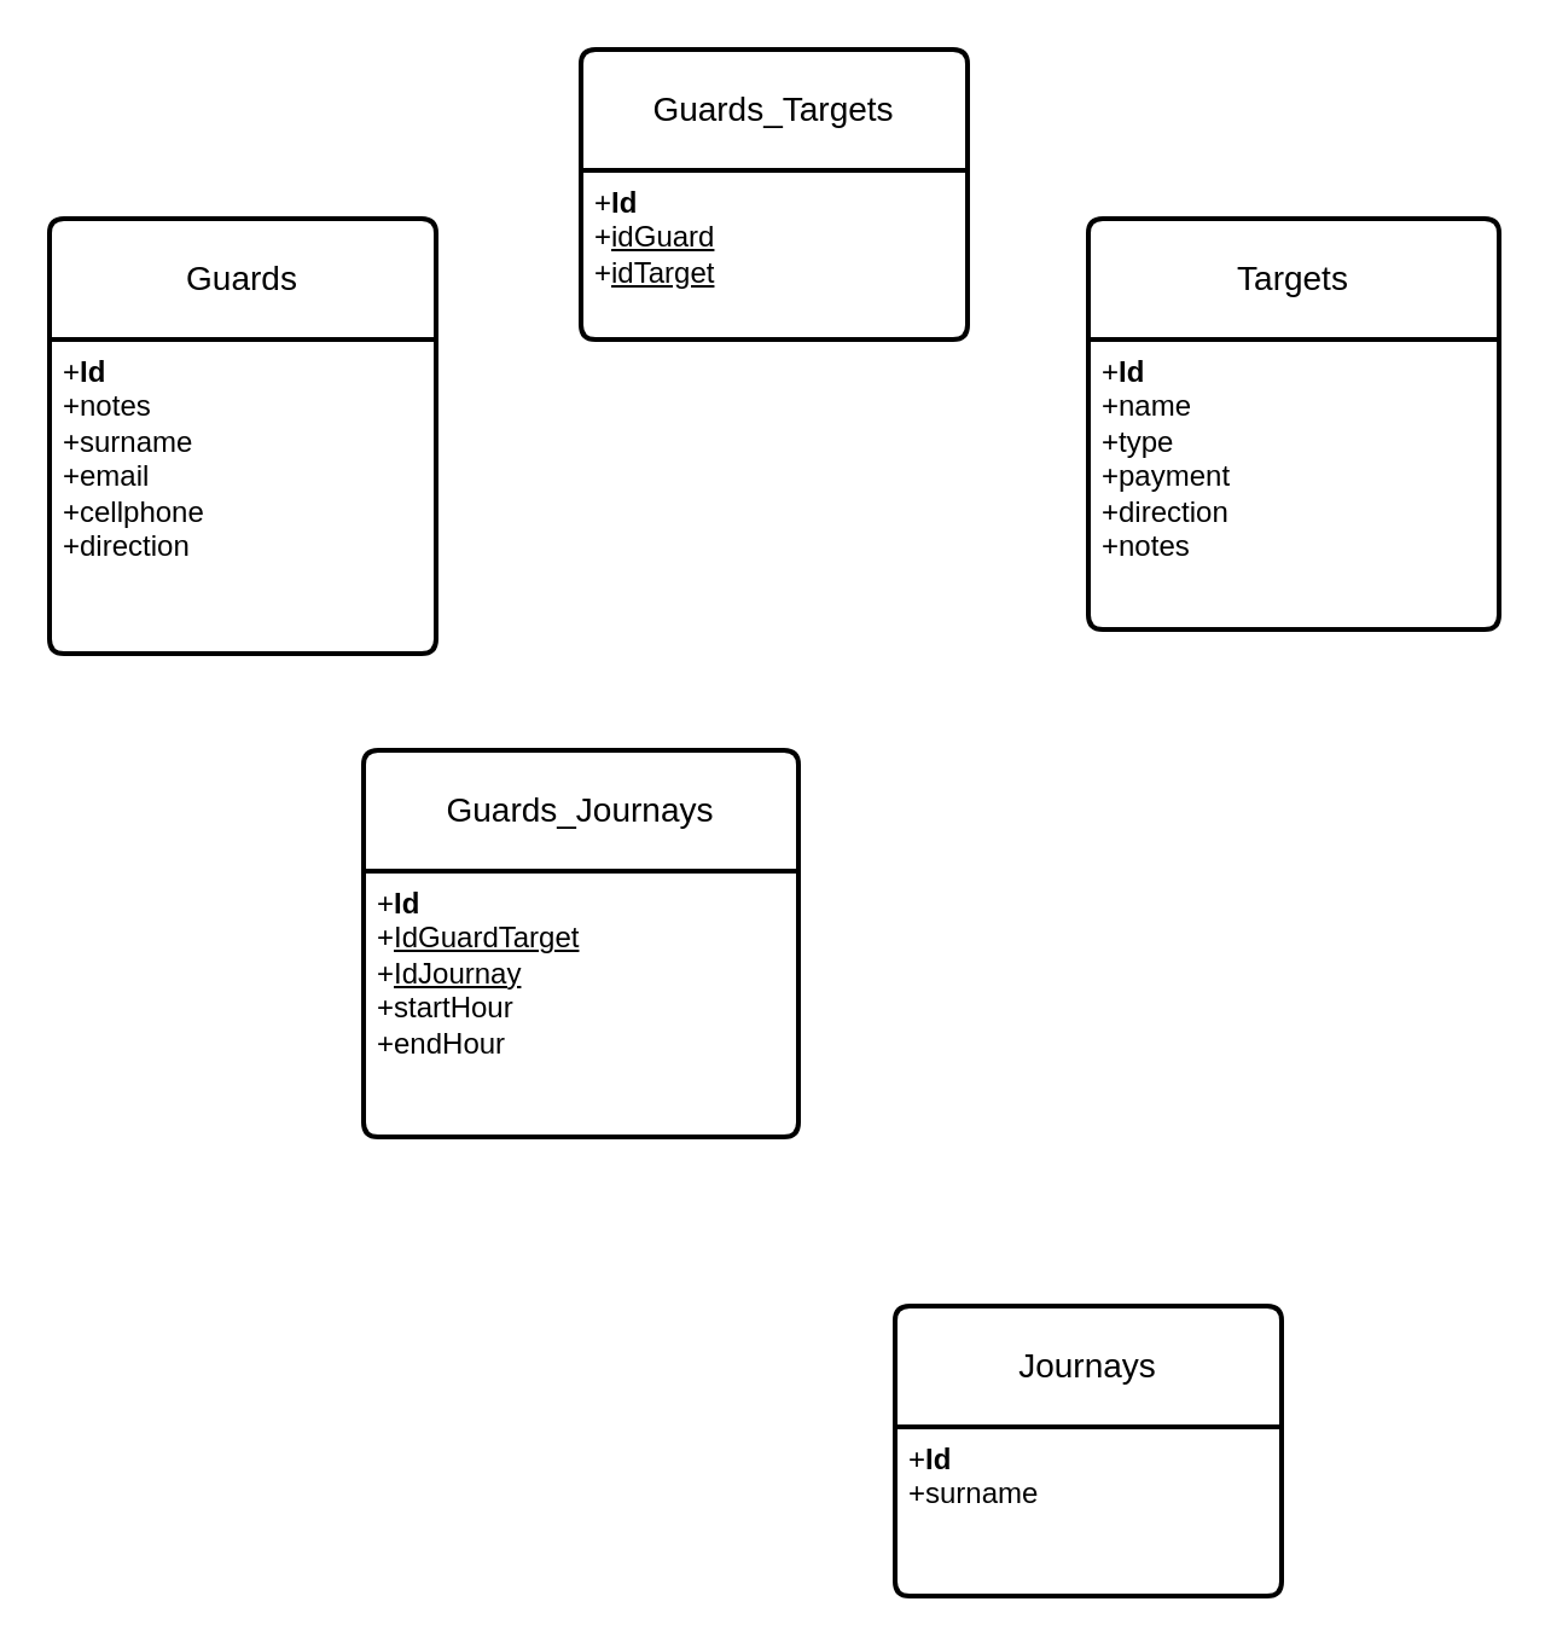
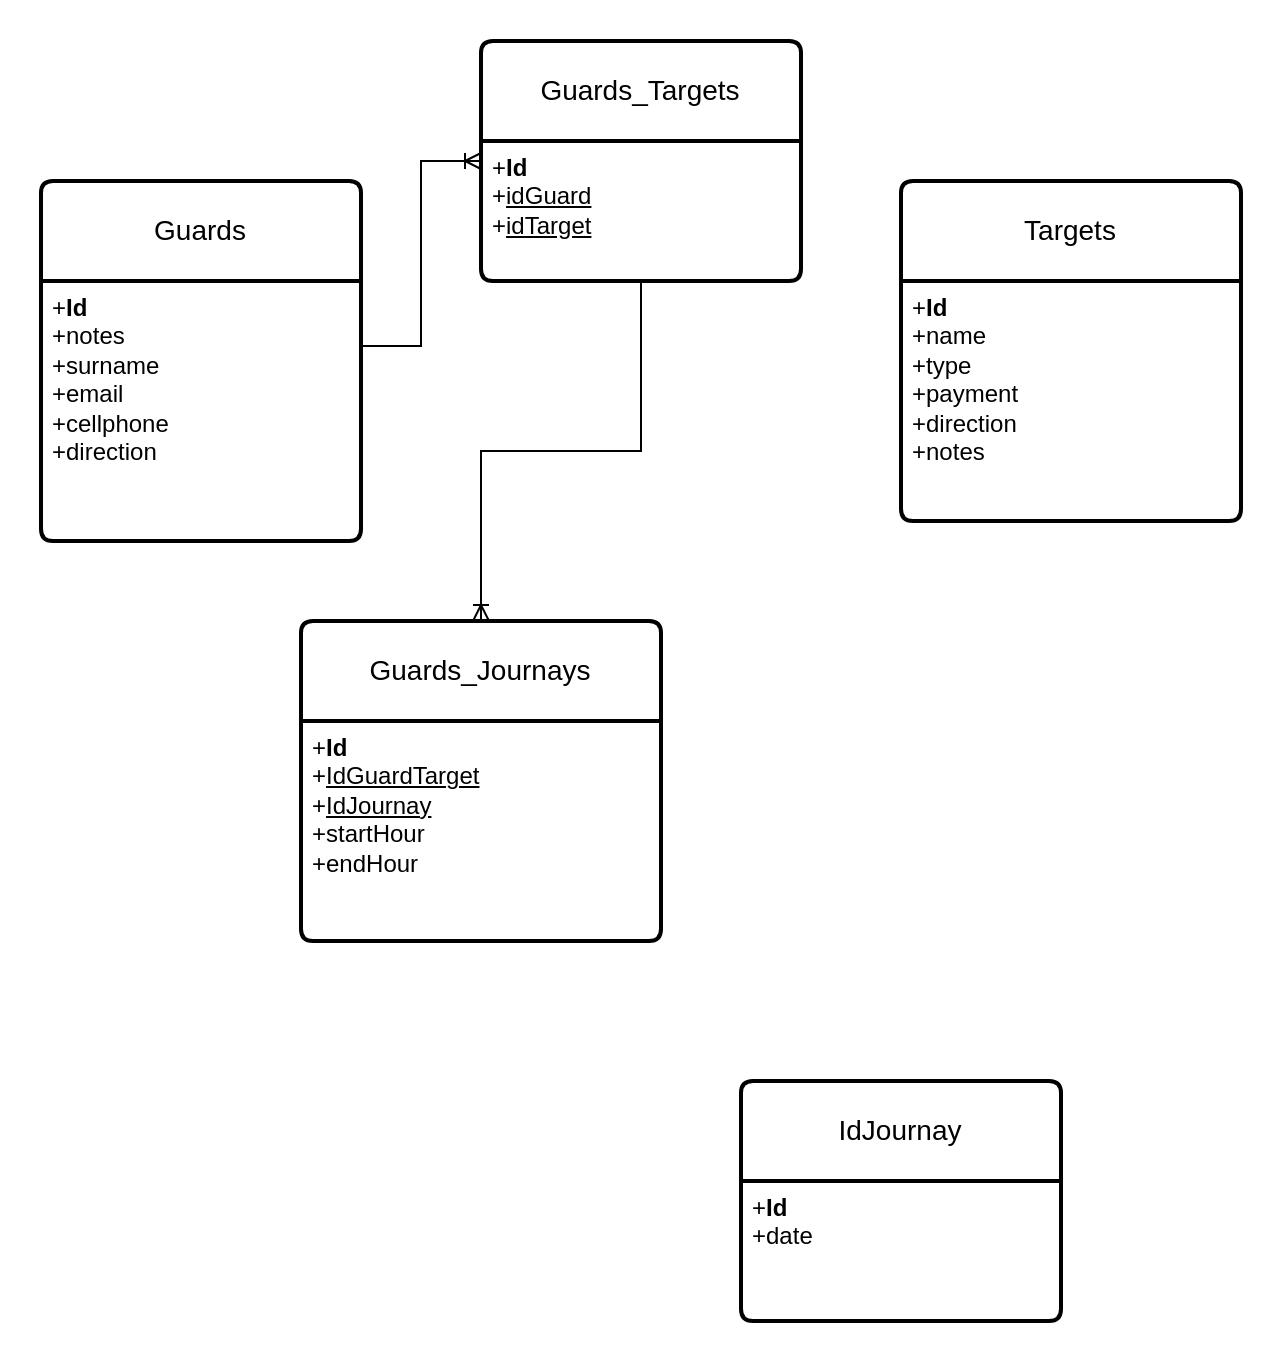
+ <mxCell id="13" style="edgeStyle=orthogonalEdgeStyle;rounded=0;orthogonalLoop=1;jettySize=auto;html=1;exitX=1;exitY=0.25;exitDx=0;exitDy=0;entryX=0;entryY=0.5;entryDx=0;entryDy=0;endArrow=ERoneToMany;endFill=0;" parent="1" source="3" target="11" edge="1"><mxGeometry relative="1" as="geometry" /></mxCell>
+ <mxCell id="10" style="edgeStyle=orthogonalEdgeStyle;rounded=0;orthogonalLoop=1;jettySize=auto;html=1;exitX=0.5;exitY=1;exitDx=0;exitDy=0;entryX=0.5;entryY=0;entryDx=0;entryDy=0;endArrow=ERoneToMany;endFill=0;" parent="1" source="11" target="8" edge="1"><mxGeometry relative="1" as="geometry" /></mxCell>
- <mxCell id="6" value="Journays" style="swimlane;childLayout=stackLayout;horizontal=1;startSize=50;horizontalStack=0;rounded=1;fontSize=14;fontStyle=0;strokeWidth=2;resizeParent=0;resizeLast=1;shadow=0;dashed=0;align=center;arcSize=4;whiteSpace=wrap;html=1;" parent="1" vertex="1"><mxGeometry x="370" y="540" width="160" height="120" as="geometry" /></mxCell>
+ <mxCell id="6" value="IdJournay" style="swimlane;childLayout=stackLayout;horizontal=1;startSize=50;horizontalStack=0;rounded=1;fontSize=14;fontStyle=0;strokeWidth=2;resizeParent=0;resizeLast=1;shadow=0;dashed=0;align=center;arcSize=4;whiteSpace=wrap;html=1;" parent="1" vertex="1"><mxGeometry x="370" y="540" width="160" height="120" as="geometry" /></mxCell>
- <mxCell id="7" value="+&lt;b&gt;Id&lt;/b&gt;&lt;br&gt;+surname" style="align=left;strokeColor=none;fillColor=none;spacingLeft=4;fontSize=12;verticalAlign=top;resizable=0;rotatable=0;part=1;html=1;" parent="6" vertex="1"><mxGeometry y="50" width="160" height="70" as="geometry" /></mxCell>
+ <mxCell id="7" value="+&lt;b&gt;Id&lt;/b&gt;&lt;br&gt;+date" style="align=left;strokeColor=none;fillColor=none;spacingLeft=4;fontSize=12;verticalAlign=top;resizable=0;rotatable=0;part=1;html=1;" parent="6" vertex="1"><mxGeometry y="50" width="160" height="70" as="geometry" /></mxCell>
